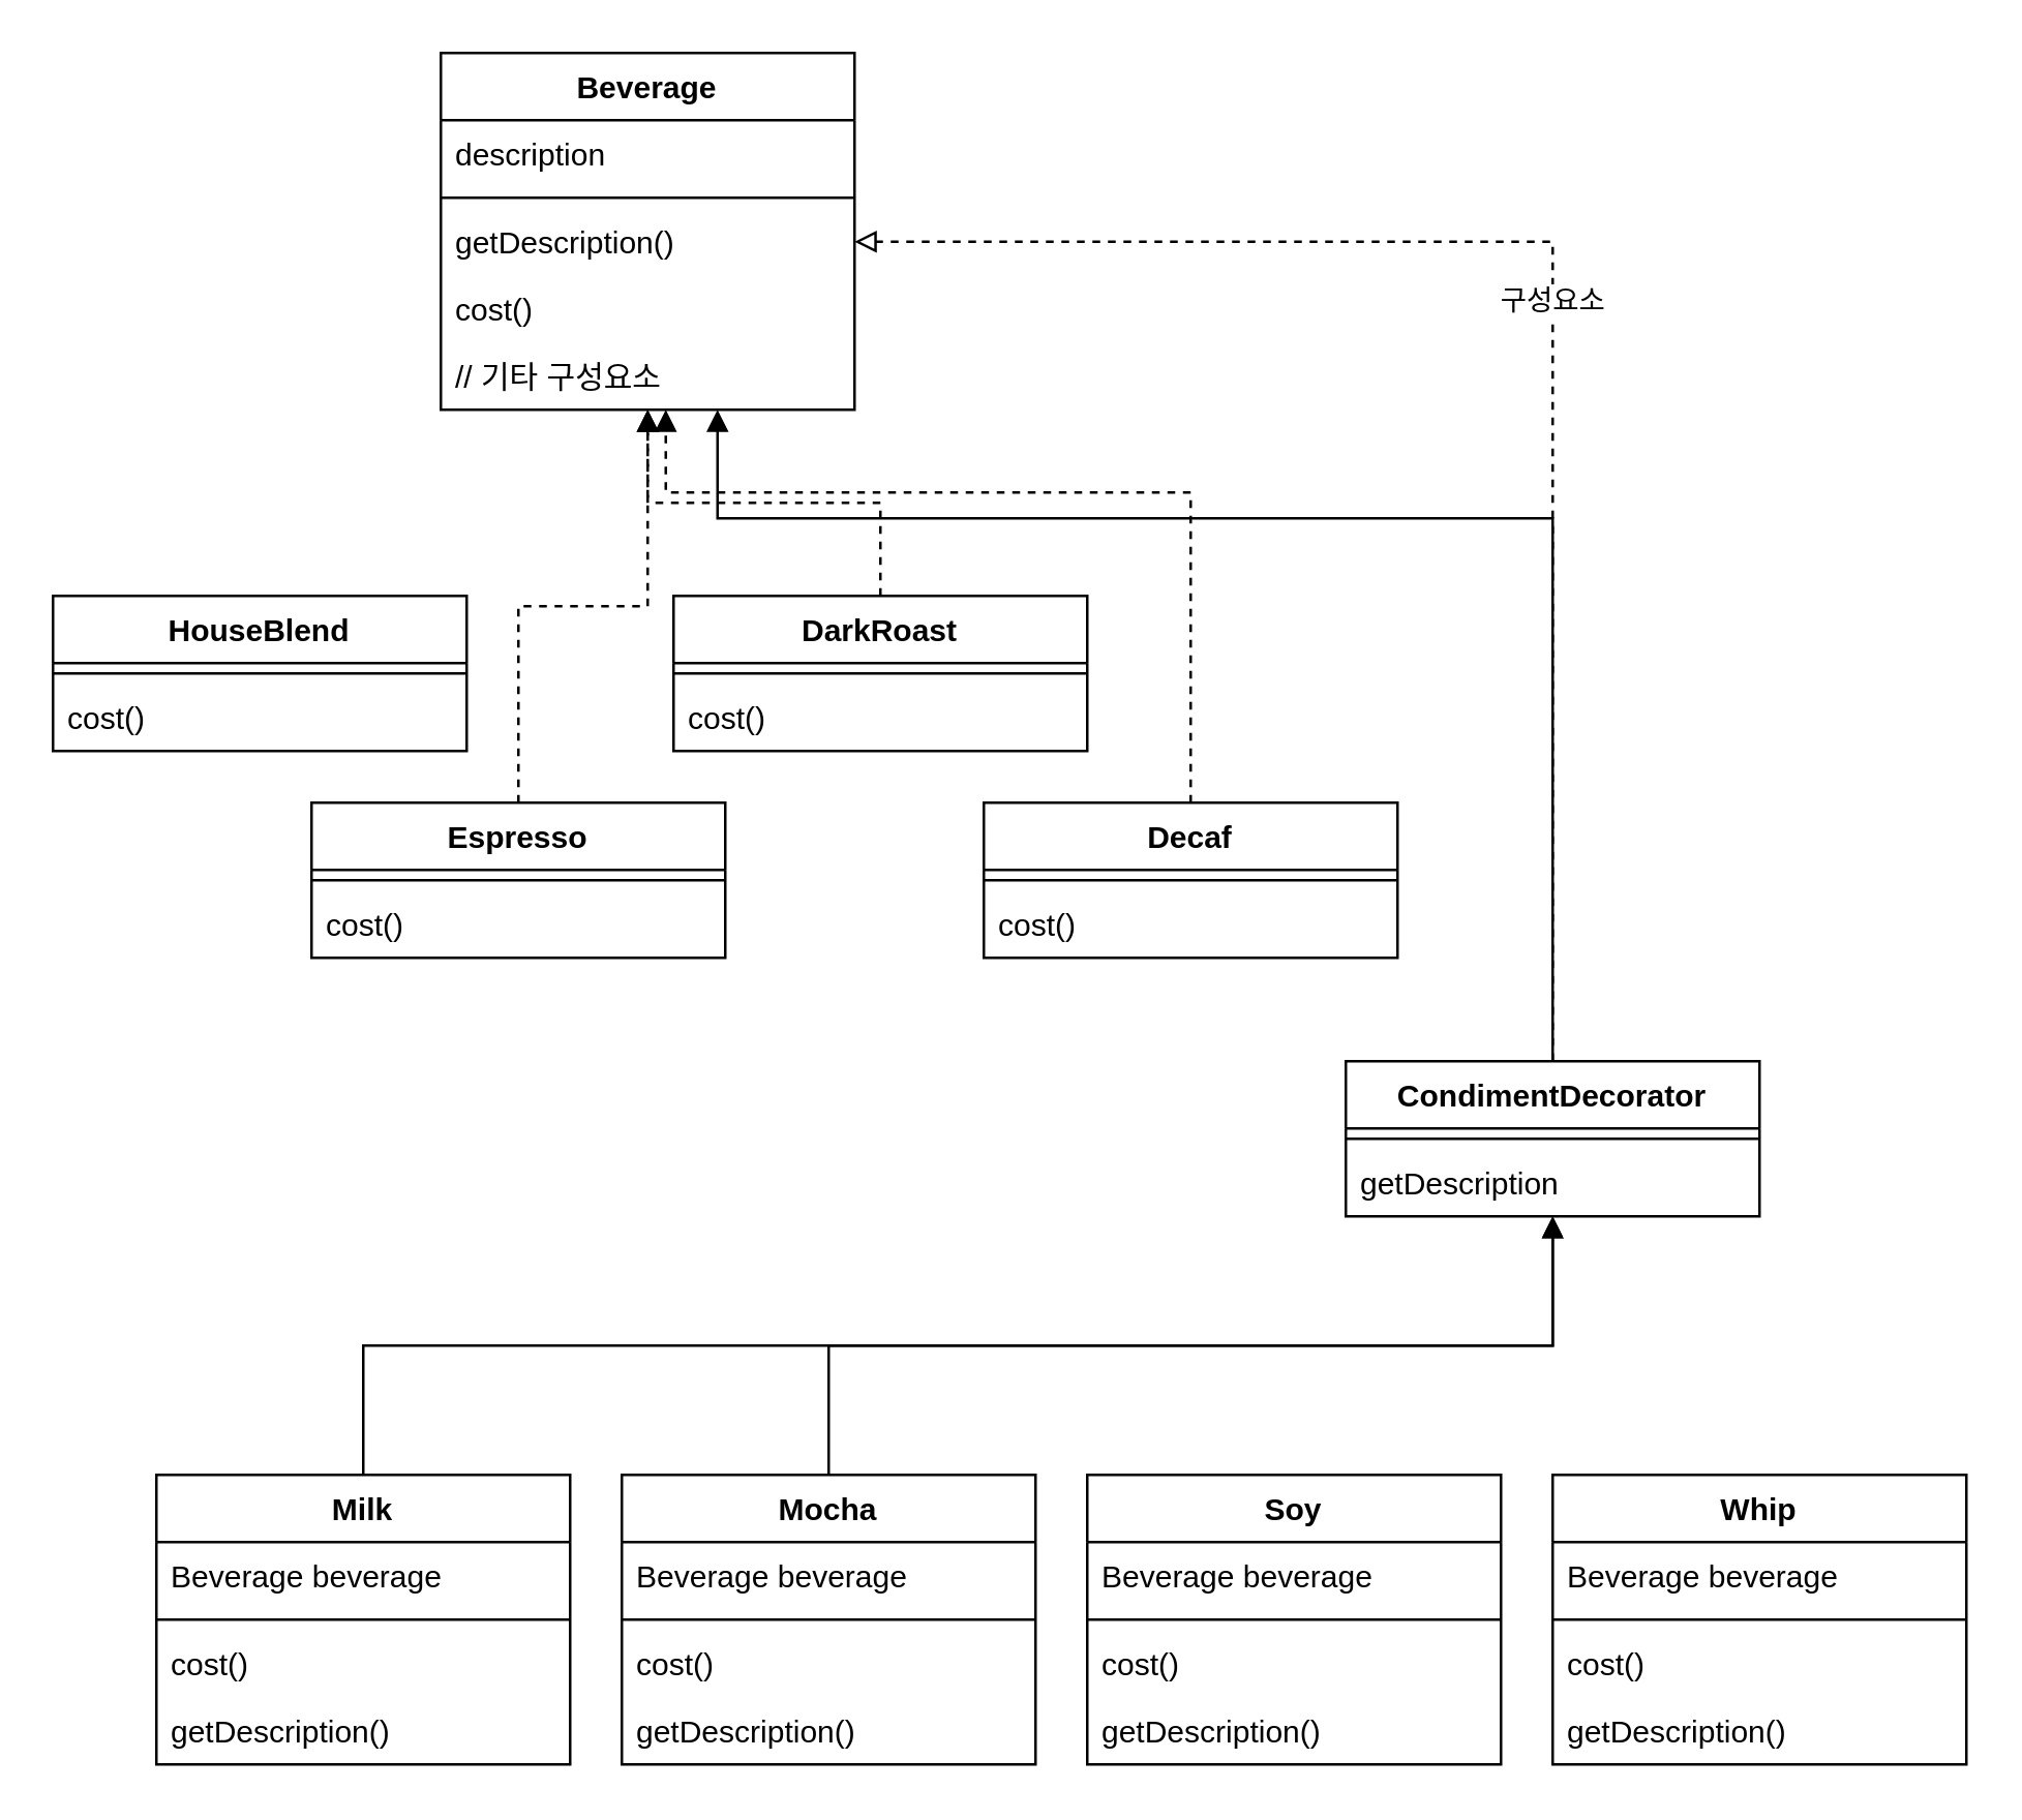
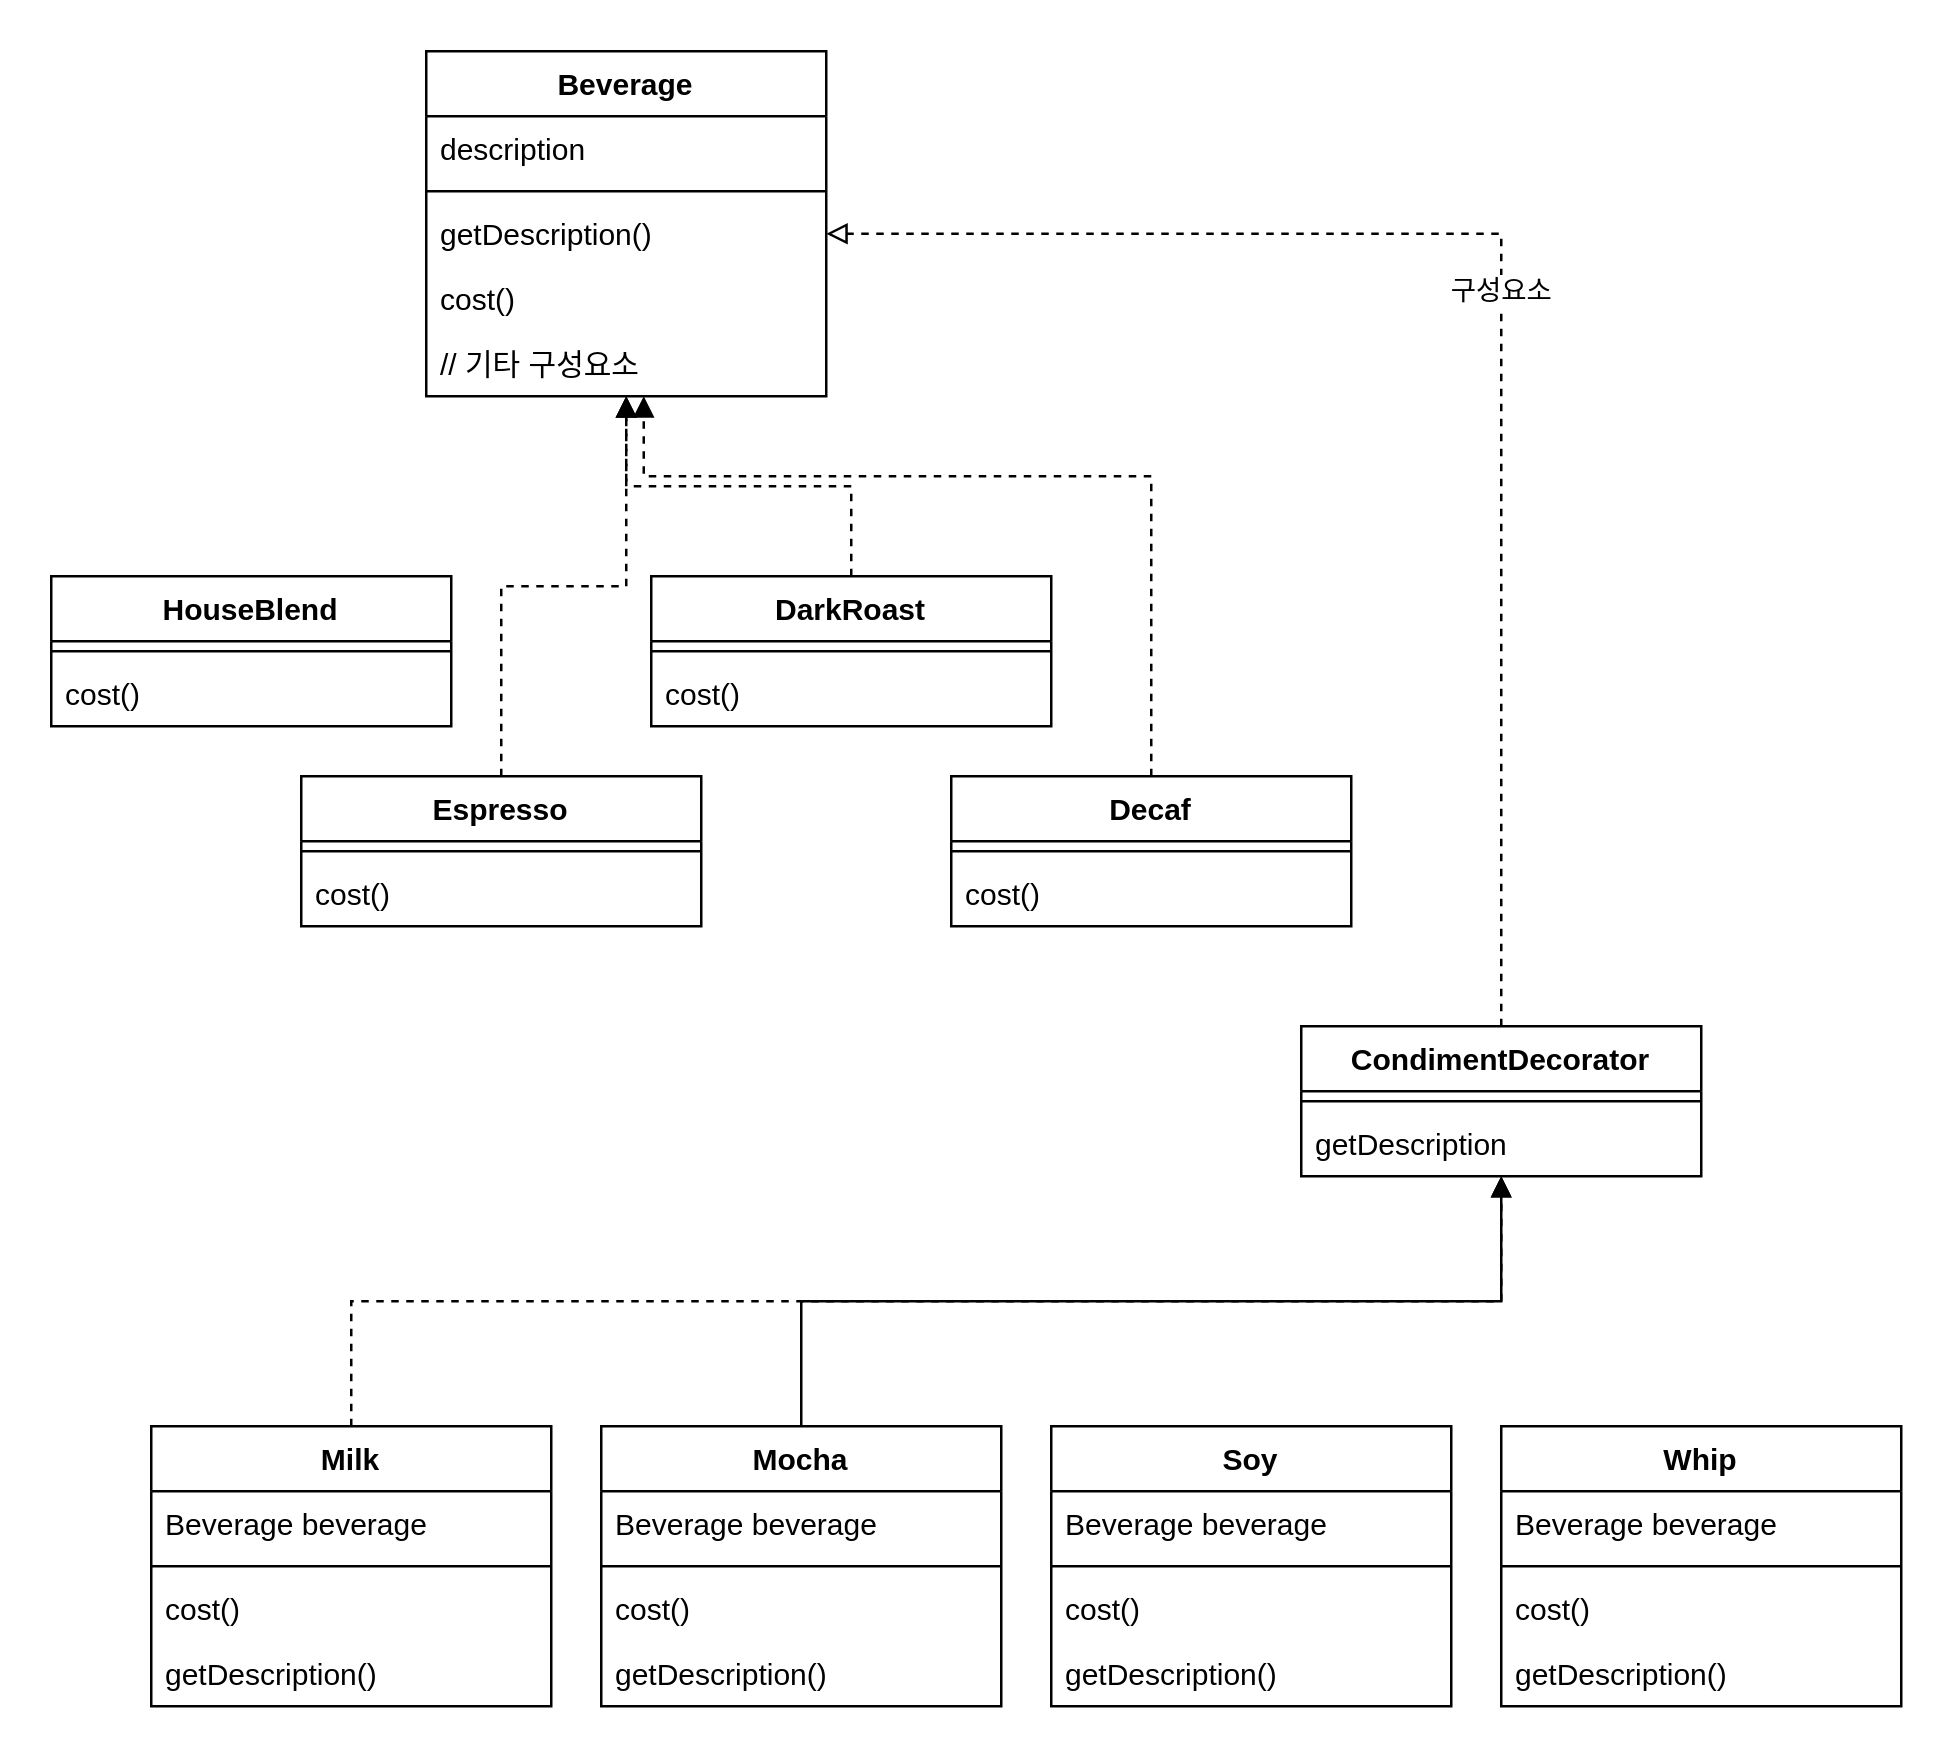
- <mxCell id="23" style="edgeStyle=orthogonalEdgeStyle;rounded=0;orthogonalLoop=1;jettySize=auto;html=1;endArrow=block;endFill=1;" edge="1" parent="1" source="25" target="2"><mxGeometry relative="1" as="geometry"><Array as="points"><mxPoint x="600" y="200" /><mxPoint x="277" y="200" /></Array></mxGeometry></mxCell>
- <mxCell id="28" style="edgeStyle=orthogonalEdgeStyle;rounded=0;orthogonalLoop=1;jettySize=auto;html=1;endArrow=block;endFill=1;exitX=0.5;exitY=0;exitDx=0;exitDy=0;" edge="1" parent="1" source="29" target="25"><mxGeometry relative="1" as="geometry" /></mxCell>
+ <mxCell id="28" style="edgeStyle=orthogonalEdgeStyle;rounded=0;orthogonalLoop=1;jettySize=auto;html=1;endArrow=block;endFill=1;exitX=0.5;exitY=0;exitDx=0;exitDy=0;dashed=1;" edge="1" parent="1" source="29" target="25"><mxGeometry relative="1" as="geometry" /></mxCell>
